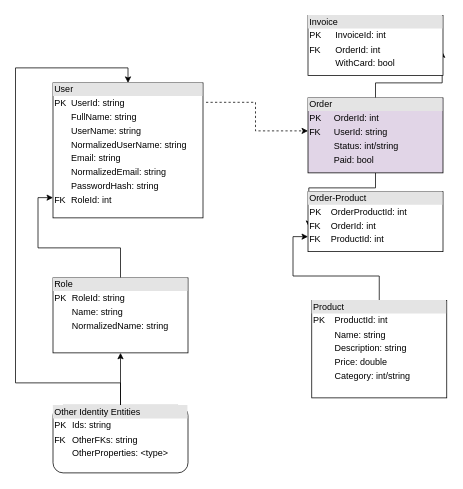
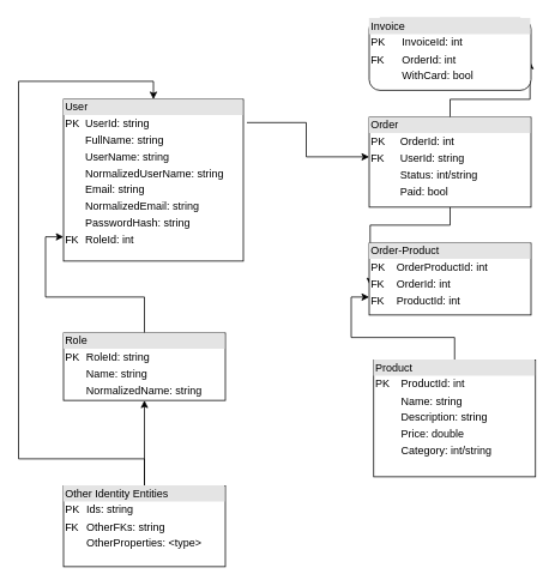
- <mxCell id="9" value="&lt;div style=&quot;box-sizing: border-box ; width: 100% ; background: #e4e4e4 ; padding: 2px&quot;&gt;Invoice&lt;/div&gt;&lt;table style=&quot;width: 100% ; font-size: 1em&quot; cellpadding=&quot;2&quot; cellspacing=&quot;0&quot;&gt;&lt;tbody&gt;&lt;tr&gt;&lt;td&gt;PK&lt;/td&gt;&lt;td&gt;InvoiceId: int&lt;/td&gt;&lt;/tr&gt;&lt;tr&gt;&lt;td&gt;FK&lt;/td&gt;&lt;td&gt;OrderId: int&lt;/td&gt;&lt;/tr&gt;&lt;tr&gt;&lt;td&gt;&lt;br&gt;&lt;/td&gt;&lt;td&gt;WithCard: bool&lt;/td&gt;&lt;/tr&gt;&lt;/tbody&gt;&lt;/table&gt;" style="verticalAlign=top;align=left;overflow=fill;html=1;" parent="1" vertex="1"><mxGeometry x="410" y="20" width="180" height="80" as="geometry" /></mxCell>
+ <mxCell id="9" value="&lt;div style=&quot;box-sizing: border-box ; width: 100% ; background: #e4e4e4 ; padding: 2px&quot;&gt;Invoice&lt;/div&gt;&lt;table style=&quot;width: 100% ; font-size: 1em&quot; cellpadding=&quot;2&quot; cellspacing=&quot;0&quot;&gt;&lt;tbody&gt;&lt;tr&gt;&lt;td&gt;PK&lt;/td&gt;&lt;td&gt;InvoiceId: int&lt;/td&gt;&lt;/tr&gt;&lt;tr&gt;&lt;td&gt;FK&lt;/td&gt;&lt;td&gt;OrderId: int&lt;/td&gt;&lt;/tr&gt;&lt;tr&gt;&lt;td&gt;&lt;br&gt;&lt;/td&gt;&lt;td&gt;WithCard: bool&lt;/td&gt;&lt;/tr&gt;&lt;/tbody&gt;&lt;/table&gt;" style="verticalAlign=top;align=left;overflow=fill;html=1;rounded=1;" parent="1" vertex="1"><mxGeometry x="410" y="20" width="180" height="80" as="geometry" /></mxCell>
- <mxCell id="2" style="edgeStyle=orthogonalEdgeStyle;rounded=0;orthogonalLoop=1;jettySize=auto;html=1;entryX=0;entryY=0.44;entryDx=0;entryDy=0;entryPerimeter=0;exitX=1.02;exitY=0.144;exitDx=0;exitDy=0;exitPerimeter=0;dashed=1;" parent="1" source="3" target="8" edge="1"><mxGeometry relative="1" as="geometry" /></mxCell>
+ <mxCell id="2" style="edgeStyle=orthogonalEdgeStyle;rounded=0;orthogonalLoop=1;jettySize=auto;html=1;entryX=0;entryY=0.44;entryDx=0;entryDy=0;entryPerimeter=0;exitX=1.02;exitY=0.144;exitDx=0;exitDy=0;exitPerimeter=0;" parent="1" source="3" target="8" edge="1"><mxGeometry relative="1" as="geometry" /></mxCell>
- <mxCell id="8" value="&lt;div style=&quot;box-sizing: border-box ; width: 100% ; background: #e4e4e4 ; padding: 2px&quot;&gt;Order&lt;/div&gt;&lt;table style=&quot;width: 100% ; font-size: 1em&quot; cellpadding=&quot;2&quot; cellspacing=&quot;0&quot;&gt;&lt;tbody&gt;&lt;tr&gt;&lt;td&gt;PK&lt;/td&gt;&lt;td&gt;OrderId: int&lt;/td&gt;&lt;/tr&gt;&lt;tr&gt;&lt;td&gt;FK&lt;/td&gt;&lt;td&gt;UserId: string&lt;/td&gt;&lt;/tr&gt;&lt;tr&gt;&lt;td&gt;&lt;br&gt;&lt;/td&gt;&lt;td&gt;Status: int/string&lt;/td&gt;&lt;/tr&gt;&lt;tr&gt;&lt;td&gt;&lt;br&gt;&lt;/td&gt;&lt;td&gt;Paid: bool&lt;/td&gt;&lt;/tr&gt;&lt;/tbody&gt;&lt;/table&gt;" style="verticalAlign=top;align=left;overflow=fill;html=1;fillColor=#e1d5e7;" parent="1" vertex="1"><mxGeometry x="410" y="130" width="180" height="100" as="geometry" /></mxCell>
+ <mxCell id="8" value="&lt;div style=&quot;box-sizing: border-box ; width: 100% ; background: #e4e4e4 ; padding: 2px&quot;&gt;Order&lt;/div&gt;&lt;table style=&quot;width: 100% ; font-size: 1em&quot; cellpadding=&quot;2&quot; cellspacing=&quot;0&quot;&gt;&lt;tbody&gt;&lt;tr&gt;&lt;td&gt;PK&lt;/td&gt;&lt;td&gt;OrderId: int&lt;/td&gt;&lt;/tr&gt;&lt;tr&gt;&lt;td&gt;FK&lt;/td&gt;&lt;td&gt;UserId: string&lt;/td&gt;&lt;/tr&gt;&lt;tr&gt;&lt;td&gt;&lt;br&gt;&lt;/td&gt;&lt;td&gt;Status: int/string&lt;/td&gt;&lt;/tr&gt;&lt;tr&gt;&lt;td&gt;&lt;br&gt;&lt;/td&gt;&lt;td&gt;Paid: bool&lt;/td&gt;&lt;/tr&gt;&lt;/tbody&gt;&lt;/table&gt;" style="verticalAlign=top;align=left;overflow=fill;html=1;" parent="1" vertex="1"><mxGeometry x="410" y="130" width="180" height="100" as="geometry" /></mxCell>
- <mxCell id="10" value="&lt;div style=&quot;box-sizing: border-box ; width: 100% ; background: #e4e4e4 ; padding: 2px&quot;&gt;Order-Product&lt;/div&gt;&lt;table style=&quot;width: 100% ; font-size: 1em&quot; cellpadding=&quot;2&quot; cellspacing=&quot;0&quot;&gt;&lt;tbody&gt;&lt;tr&gt;&lt;td&gt;PK&lt;/td&gt;&lt;td&gt;OrderProductId: int&lt;/td&gt;&lt;/tr&gt;&lt;tr&gt;&lt;td&gt;FK&lt;/td&gt;&lt;td&gt;OrderId: int&lt;/td&gt;&lt;/tr&gt;&lt;tr&gt;&lt;td&gt;FK&lt;/td&gt;&lt;td&gt;ProductId: int&lt;/td&gt;&lt;/tr&gt;&lt;/tbody&gt;&lt;/table&gt;" style="verticalAlign=top;align=left;overflow=fill;html=1;" parent="1" vertex="1"><mxGeometry x="410" y="255" width="180" height="80" as="geometry" /></mxCell>
+ <mxCell id="10" value="&lt;div style=&quot;box-sizing: border-box ; width: 100% ; background: #e4e4e4 ; padding: 2px&quot;&gt;Order-Product&lt;/div&gt;&lt;table style=&quot;width: 100% ; font-size: 1em&quot; cellpadding=&quot;2&quot; cellspacing=&quot;0&quot;&gt;&lt;tbody&gt;&lt;tr&gt;&lt;td&gt;PK&lt;/td&gt;&lt;td&gt;OrderProductId: int&lt;/td&gt;&lt;/tr&gt;&lt;tr&gt;&lt;td&gt;FK&lt;/td&gt;&lt;td&gt;OrderId: int&lt;/td&gt;&lt;/tr&gt;&lt;tr&gt;&lt;td&gt;FK&lt;/td&gt;&lt;td&gt;ProductId: int&lt;/td&gt;&lt;/tr&gt;&lt;/tbody&gt;&lt;/table&gt;" style="verticalAlign=top;align=left;overflow=fill;html=1;" parent="1" vertex="1"><mxGeometry x="410" y="270" width="180" height="80" as="geometry" /></mxCell>
- <mxCell id="12" value="&lt;div style=&quot;box-sizing: border-box ; width: 100% ; background: #e4e4e4 ; padding: 2px&quot;&gt;Role&lt;/div&gt;&lt;table style=&quot;width: 100% ; font-size: 1em&quot; cellpadding=&quot;2&quot; cellspacing=&quot;0&quot;&gt;&lt;tbody&gt;&lt;tr&gt;&lt;td&gt;PK&lt;/td&gt;&lt;td&gt;RoleId: string&lt;/td&gt;&lt;/tr&gt;&lt;tr&gt;&lt;td&gt;&lt;br&gt;&lt;/td&gt;&lt;td&gt;Name: string&lt;/td&gt;&lt;/tr&gt;&lt;tr&gt;&lt;td&gt;&lt;br&gt;&lt;/td&gt;&lt;td&gt;NormalizedName: string&lt;/td&gt;&lt;/tr&gt;&lt;/tbody&gt;&lt;/table&gt;" style="verticalAlign=top;align=left;overflow=fill;html=1;" parent="1" vertex="1"><mxGeometry x="70" y="370" width="180" height="100" as="geometry" /></mxCell>
+ <mxCell id="12" value="&lt;div style=&quot;box-sizing: border-box ; width: 100% ; background: #e4e4e4 ; padding: 2px&quot;&gt;Role&lt;/div&gt;&lt;table style=&quot;width: 100% ; font-size: 1em&quot; cellpadding=&quot;2&quot; cellspacing=&quot;0&quot;&gt;&lt;tbody&gt;&lt;tr&gt;&lt;td&gt;PK&lt;/td&gt;&lt;td&gt;RoleId: string&lt;/td&gt;&lt;/tr&gt;&lt;tr&gt;&lt;td&gt;&lt;br&gt;&lt;/td&gt;&lt;td&gt;Name: string&lt;/td&gt;&lt;/tr&gt;&lt;tr&gt;&lt;td&gt;&lt;br&gt;&lt;/td&gt;&lt;td&gt;NormalizedName: string&lt;/td&gt;&lt;/tr&gt;&lt;/tbody&gt;&lt;/table&gt;" style="verticalAlign=top;align=left;overflow=fill;html=1;" parent="1" vertex="1"><mxGeometry x="70" y="370" width="180" height="75" as="geometry" /></mxCell>
- <mxCell id="15" value="&lt;div style=&quot;box-sizing: border-box ; width: 100% ; background: #e4e4e4 ; padding: 2px&quot;&gt;Other Identity Entities&lt;/div&gt;&lt;table style=&quot;width: 100% ; font-size: 1em&quot; cellpadding=&quot;2&quot; cellspacing=&quot;0&quot;&gt;&lt;tbody&gt;&lt;tr&gt;&lt;td&gt;PK&lt;/td&gt;&lt;td&gt;Ids: string&lt;/td&gt;&lt;/tr&gt;&lt;tr&gt;&lt;td&gt;FK&lt;/td&gt;&lt;td&gt;OtherFKs: string&lt;/td&gt;&lt;/tr&gt;&lt;tr&gt;&lt;td&gt;&lt;/td&gt;&lt;td&gt;OtherProperties: &amp;lt;type&amp;gt;&lt;/td&gt;&lt;/tr&gt;&lt;/tbody&gt;&lt;/table&gt;" style="verticalAlign=top;align=left;overflow=fill;html=1;rounded=1;" vertex="1" parent="1"><mxGeometry x="70" y="540" width="180" height="90" as="geometry" /></mxCell>
+ <mxCell id="15" value="&lt;div style=&quot;box-sizing: border-box ; width: 100% ; background: #e4e4e4 ; padding: 2px&quot;&gt;Other Identity Entities&lt;/div&gt;&lt;table style=&quot;width: 100% ; font-size: 1em&quot; cellpadding=&quot;2&quot; cellspacing=&quot;0&quot;&gt;&lt;tbody&gt;&lt;tr&gt;&lt;td&gt;PK&lt;/td&gt;&lt;td&gt;Ids: string&lt;/td&gt;&lt;/tr&gt;&lt;tr&gt;&lt;td&gt;FK&lt;/td&gt;&lt;td&gt;OtherFKs: string&lt;/td&gt;&lt;/tr&gt;&lt;tr&gt;&lt;td&gt;&lt;/td&gt;&lt;td&gt;OtherProperties: &amp;lt;type&amp;gt;&lt;/td&gt;&lt;/tr&gt;&lt;/tbody&gt;&lt;/table&gt;" style="verticalAlign=top;align=left;overflow=fill;html=1;" vertex="1" parent="1"><mxGeometry x="70" y="540" width="180" height="90" as="geometry" /></mxCell>
